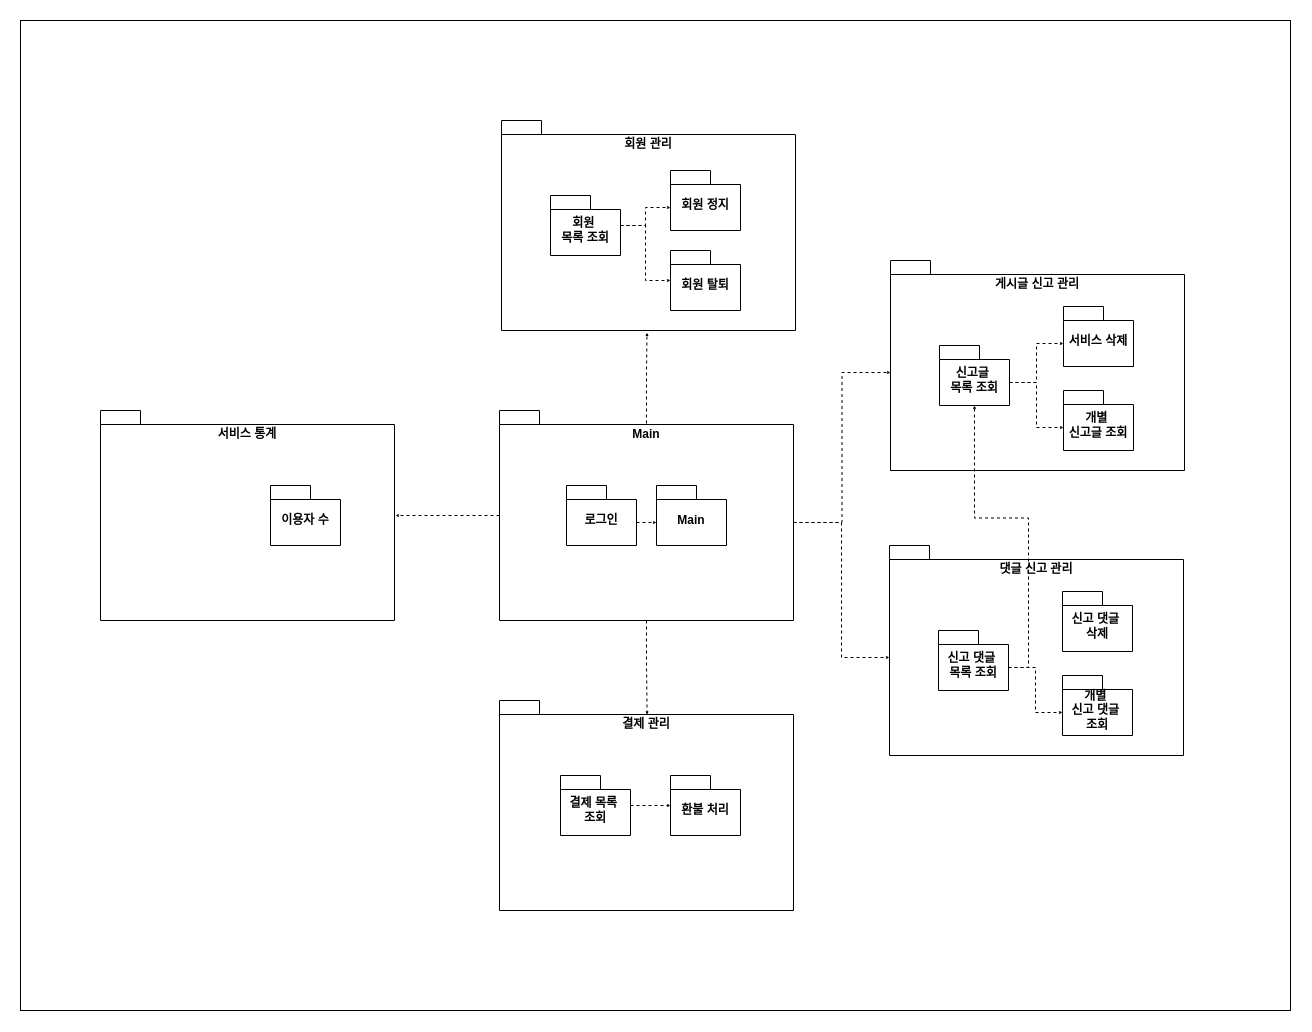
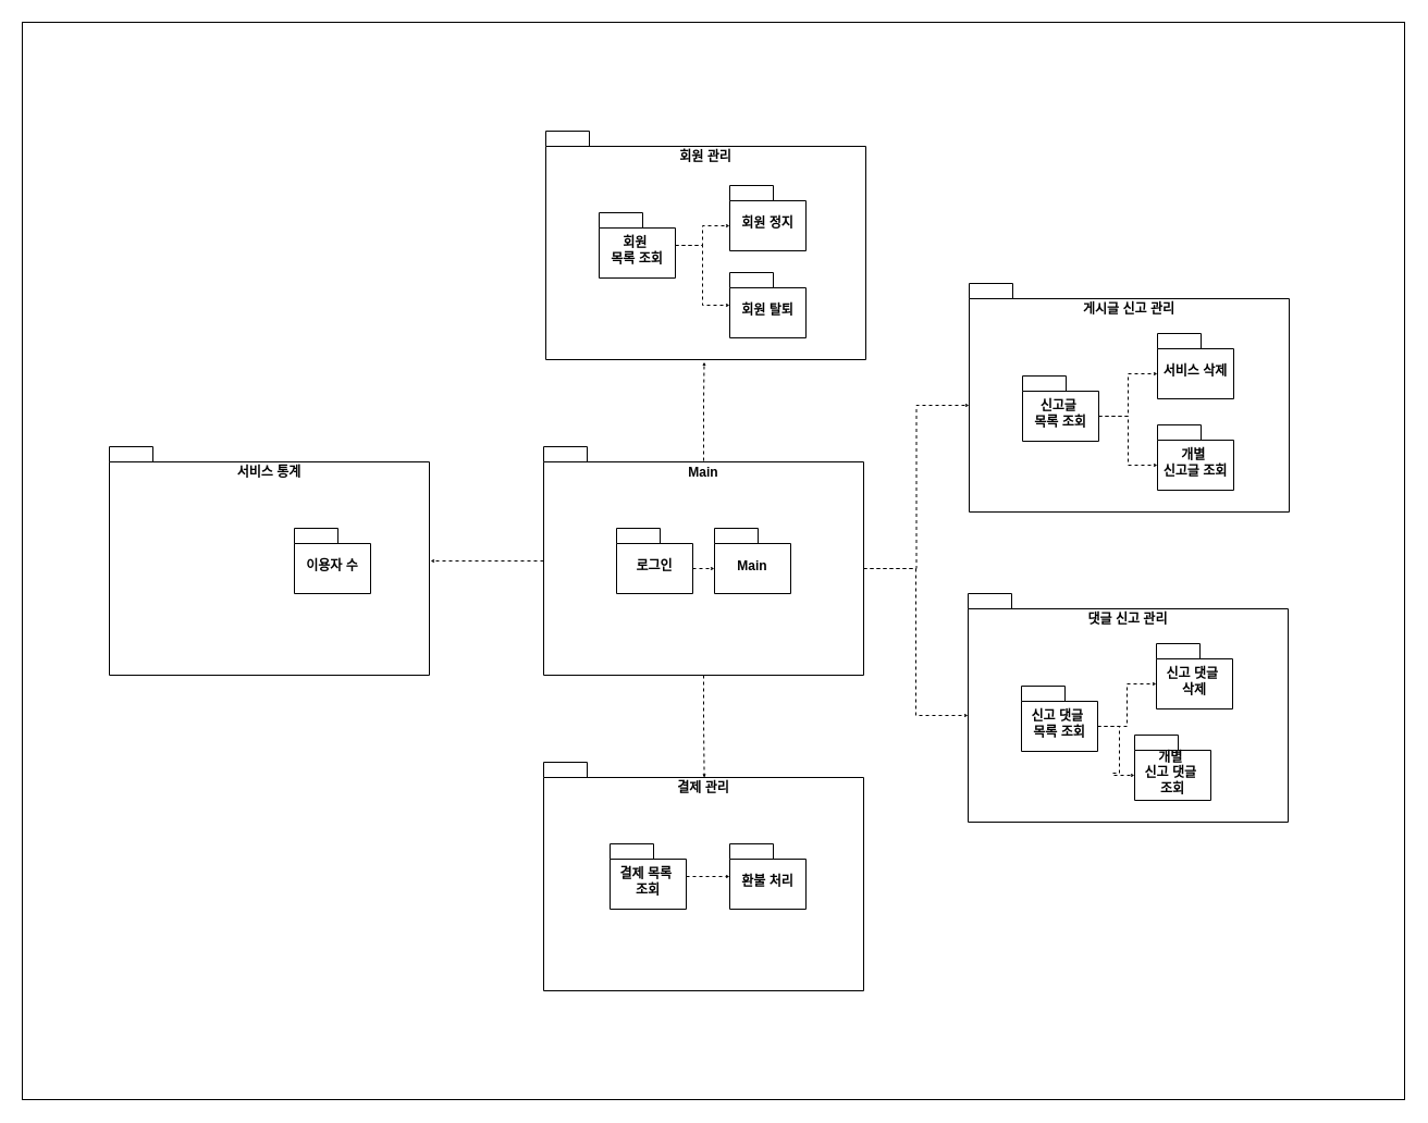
- <mxCell id="28" style="edgeStyle=orthogonalEdgeStyle;rounded=0;orthogonalLoop=1;jettySize=auto;html=1;exitX=0;exitY=0;exitDx=70;exitDy=37;exitPerimeter=0;dashed=1;startSize=1;endSize=1;strokeColor=light-dark(#000000,#000000);" parent="1" source="25" target="4" edge="1"><mxGeometry relative="1" as="geometry" /></mxCell>
+ <mxCell id="28" style="edgeStyle=orthogonalEdgeStyle;rounded=0;orthogonalLoop=1;jettySize=auto;html=1;exitX=0;exitY=0;exitDx=70;exitDy=37;exitPerimeter=0;entryX=0;entryY=0;entryDx=0;entryDy=37;entryPerimeter=0;dashed=1;startSize=1;endSize=1;strokeColor=light-dark(#000000,#000000);" parent="1" source="25" target="26" edge="1"><mxGeometry relative="1" as="geometry" /></mxCell>
- <mxCell id="27" value="개별&amp;nbsp;&lt;div&gt;신고 댓글&amp;nbsp;&lt;/div&gt;&lt;div&gt;&lt;span style=&quot;background-color: transparent;&quot;&gt;조회&lt;/span&gt;&lt;/div&gt;" style="shape=folder;fontStyle=1;spacingTop=10;tabWidth=40;tabHeight=14;tabPosition=left;html=1;whiteSpace=wrap;verticalAlign=middle;fontSize=12;strokeColor=light-dark(#000000,#000000);align=center;fontFamily=Helvetica;fontColor=light-dark(#000000,#000000);fillColor=none;" parent="1" vertex="1"><mxGeometry x="1062" y="675" width="70" height="60" as="geometry" /></mxCell>
+ <mxCell id="27" value="개별&amp;nbsp;&lt;div&gt;신고 댓글&amp;nbsp;&lt;/div&gt;&lt;div&gt;&lt;span style=&quot;background-color: transparent;&quot;&gt;조회&lt;/span&gt;&lt;/div&gt;" style="shape=folder;fontStyle=1;spacingTop=10;tabWidth=40;tabHeight=14;tabPosition=left;html=1;whiteSpace=wrap;verticalAlign=middle;fontSize=12;strokeColor=light-dark(#000000,#000000);align=center;fontFamily=Helvetica;fontColor=light-dark(#000000,#000000);fillColor=none;" parent="1" vertex="1"><mxGeometry x="1042" y="675" width="70" height="60" as="geometry" /></mxCell>
